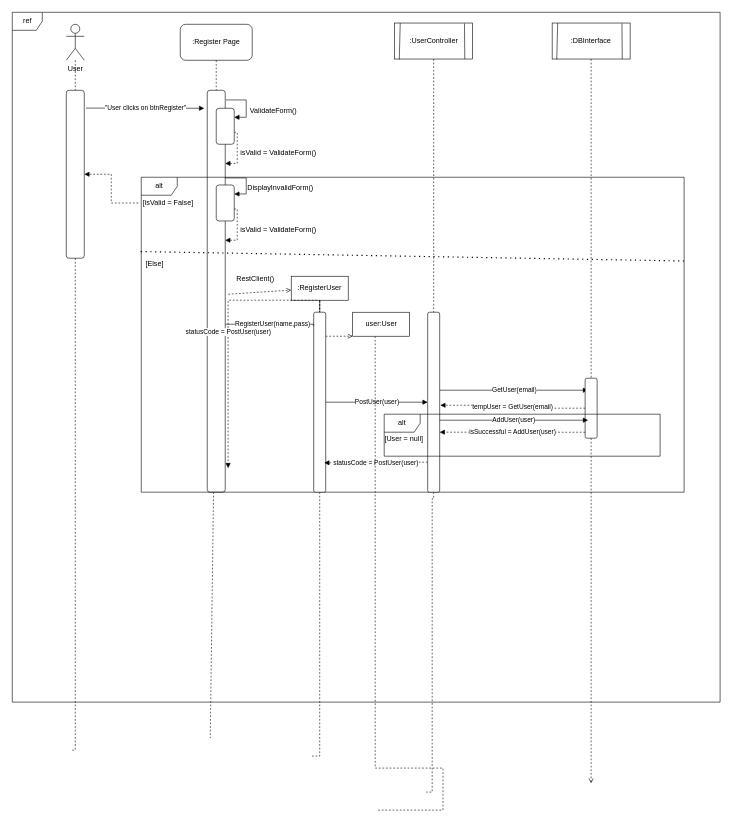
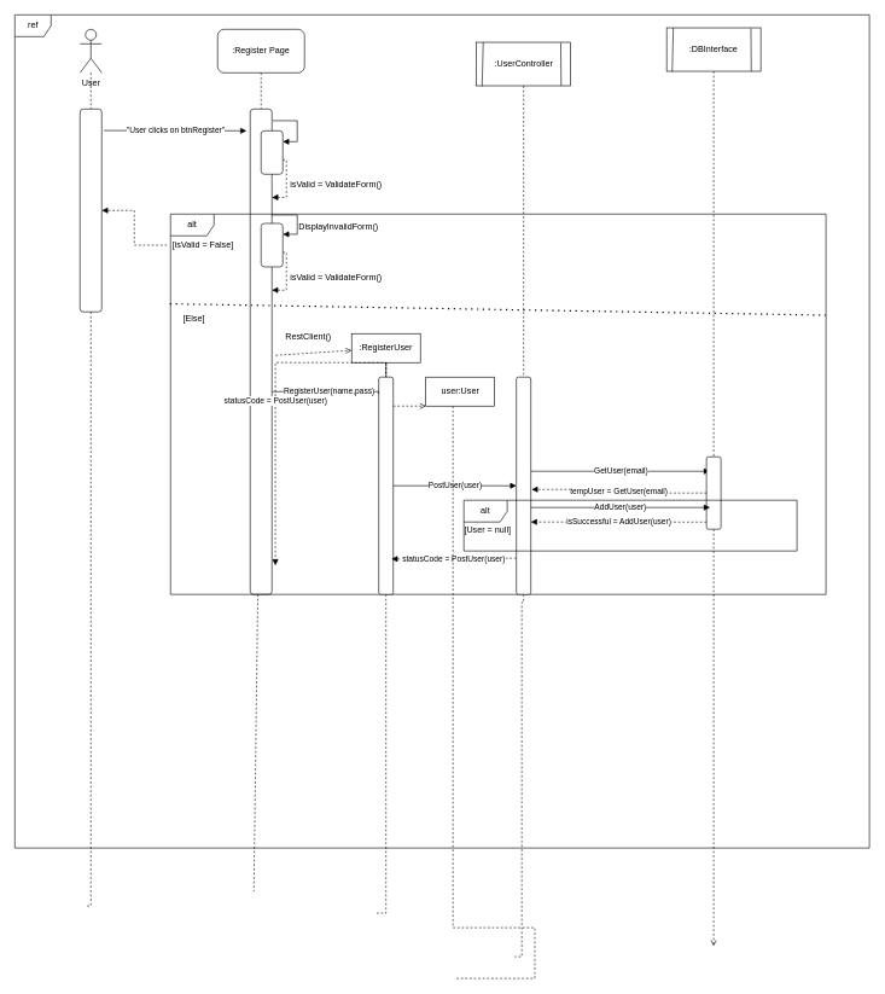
- <mxCell id="32" value=":UserController" style="rounded=0;whiteSpace=wrap;html=1;" vertex="1" parent="1"><mxGeometry x="657.5" y="37.88" width="130" height="60" as="geometry" /></mxCell>
+ <mxCell id="32" value=":UserController" style="rounded=0;whiteSpace=wrap;html=1;" vertex="1" parent="1"><mxGeometry x="657.5" y="57.88" width="130" height="60" as="geometry" /></mxCell>
- <mxCell id="16" value="ValidateForm()" style="text;html=1;align=center;verticalAlign=middle;resizable=0;points=[];autosize=1;strokeColor=none;fillColor=none;" vertex="1" parent="1"><mxGeometry x="405" y="170" width="100" height="30" as="geometry" /></mxCell>
- <mxCell id="21" value="[Else]" style="text;html=1;strokeColor=none;fillColor=none;align=center;verticalAlign=middle;whiteSpace=wrap;rounded=0;" vertex="1" parent="1"><mxGeometry x="235" y="430" width="45" height="20" as="geometry" /></mxCell>
+ <mxCell id="21" value="[Else]" style="text;html=1;strokeColor=none;fillColor=none;align=center;verticalAlign=middle;whiteSpace=wrap;rounded=0;" vertex="1" parent="1"><mxGeometry x="245" y="430" width="45" height="20" as="geometry" /></mxCell>
